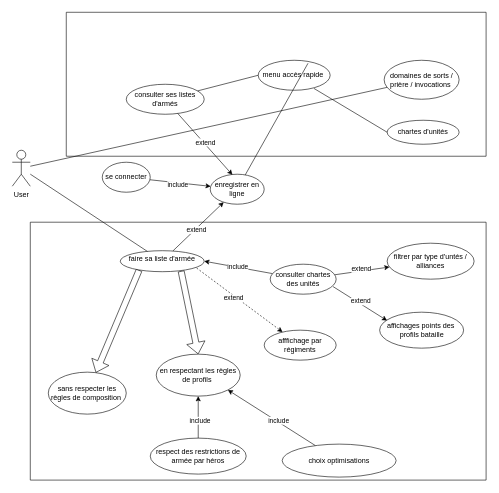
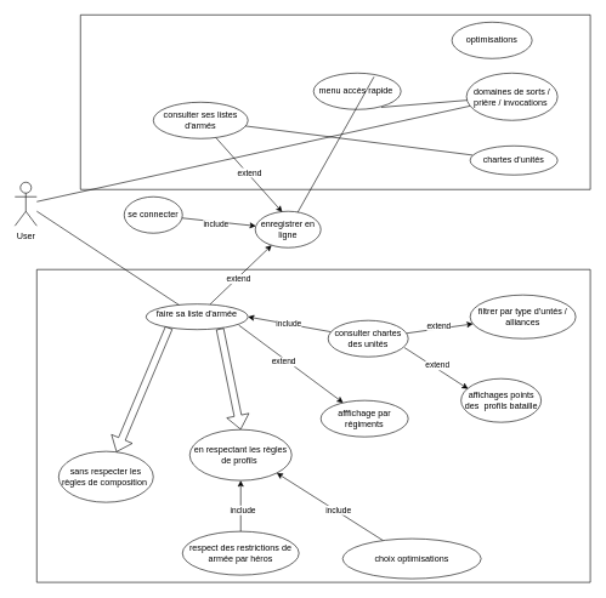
+ <mxCell id="39" value="optimisations" style="ellipse;whiteSpace=wrap;html=1;" vertex="1" parent="1"><mxGeometry x="620" y="30" width="110" height="50" as="geometry" /></mxCell>
- <mxCell id="38" value="" style="endArrow=none;html=1;entryX=0;entryY=0.5;entryDx=0;entryDy=0;" edge="1" parent="1" source="33" target="37"><mxGeometry width="50" height="50" relative="1" as="geometry"><mxPoint x="420" y="440" as="sourcePoint" /><mxPoint x="470" y="390" as="targetPoint" /></mxGeometry></mxCell>
+ <mxCell id="38" value="" style="endArrow=none;html=1;" edge="1" parent="1" source="33" target="41"><mxGeometry width="50" height="50" relative="1" as="geometry"><mxPoint x="420" y="440" as="sourcePoint" /><mxPoint x="470" y="390" as="targetPoint" /></mxGeometry></mxCell>
- <mxCell id="43" value="" style="endArrow=none;html=1;entryX=0;entryY=0.5;entryDx=0;entryDy=0;exitX=0.775;exitY=0.94;exitDx=0;exitDy=0;exitPerimeter=0;" edge="1" parent="1" source="37" target="41"><mxGeometry width="50" height="50" relative="1" as="geometry"><mxPoint x="533" y="125" as="sourcePoint" /><mxPoint x="644" y="84" as="targetPoint" /></mxGeometry></mxCell>
+ <mxCell id="43" value="" style="endArrow=none;html=1;exitX=0.775;exitY=0.94;exitDx=0;exitDy=0;exitPerimeter=0;" edge="1" parent="1" source="37" target="40"><mxGeometry width="50" height="50" relative="1" as="geometry"><mxPoint x="533" y="125" as="sourcePoint" /><mxPoint x="644" y="84" as="targetPoint" /></mxGeometry></mxCell>
- <mxCell id="5" style="edgeStyle=none;html=1;exitX=0.91;exitY=0.829;exitDx=0;exitDy=0;exitPerimeter=0;dashed=1;" edge="1" parent="1" source="9" target="21"><mxGeometry relative="1" as="geometry" /></mxCell>
+ <mxCell id="5" style="edgeStyle=none;html=1;exitX=0.91;exitY=0.829;exitDx=0;exitDy=0;exitPerimeter=0;" edge="1" parent="1" source="9" target="21"><mxGeometry relative="1" as="geometry" /></mxCell>
- <mxCell id="24" value="affichages points des&amp;nbsp; profils bataille" style="ellipse;whiteSpace=wrap;html=1;" vertex="1" parent="1"><mxGeometry x="632.5" y="520" width="140" height="60" as="geometry" /></mxCell>
+ <mxCell id="24" value="affichages points des&amp;nbsp; profils bataille" style="ellipse;whiteSpace=wrap;html=1;" vertex="1" parent="1"><mxGeometry x="632.5" y="520" width="110" height="60" as="geometry" /></mxCell>
